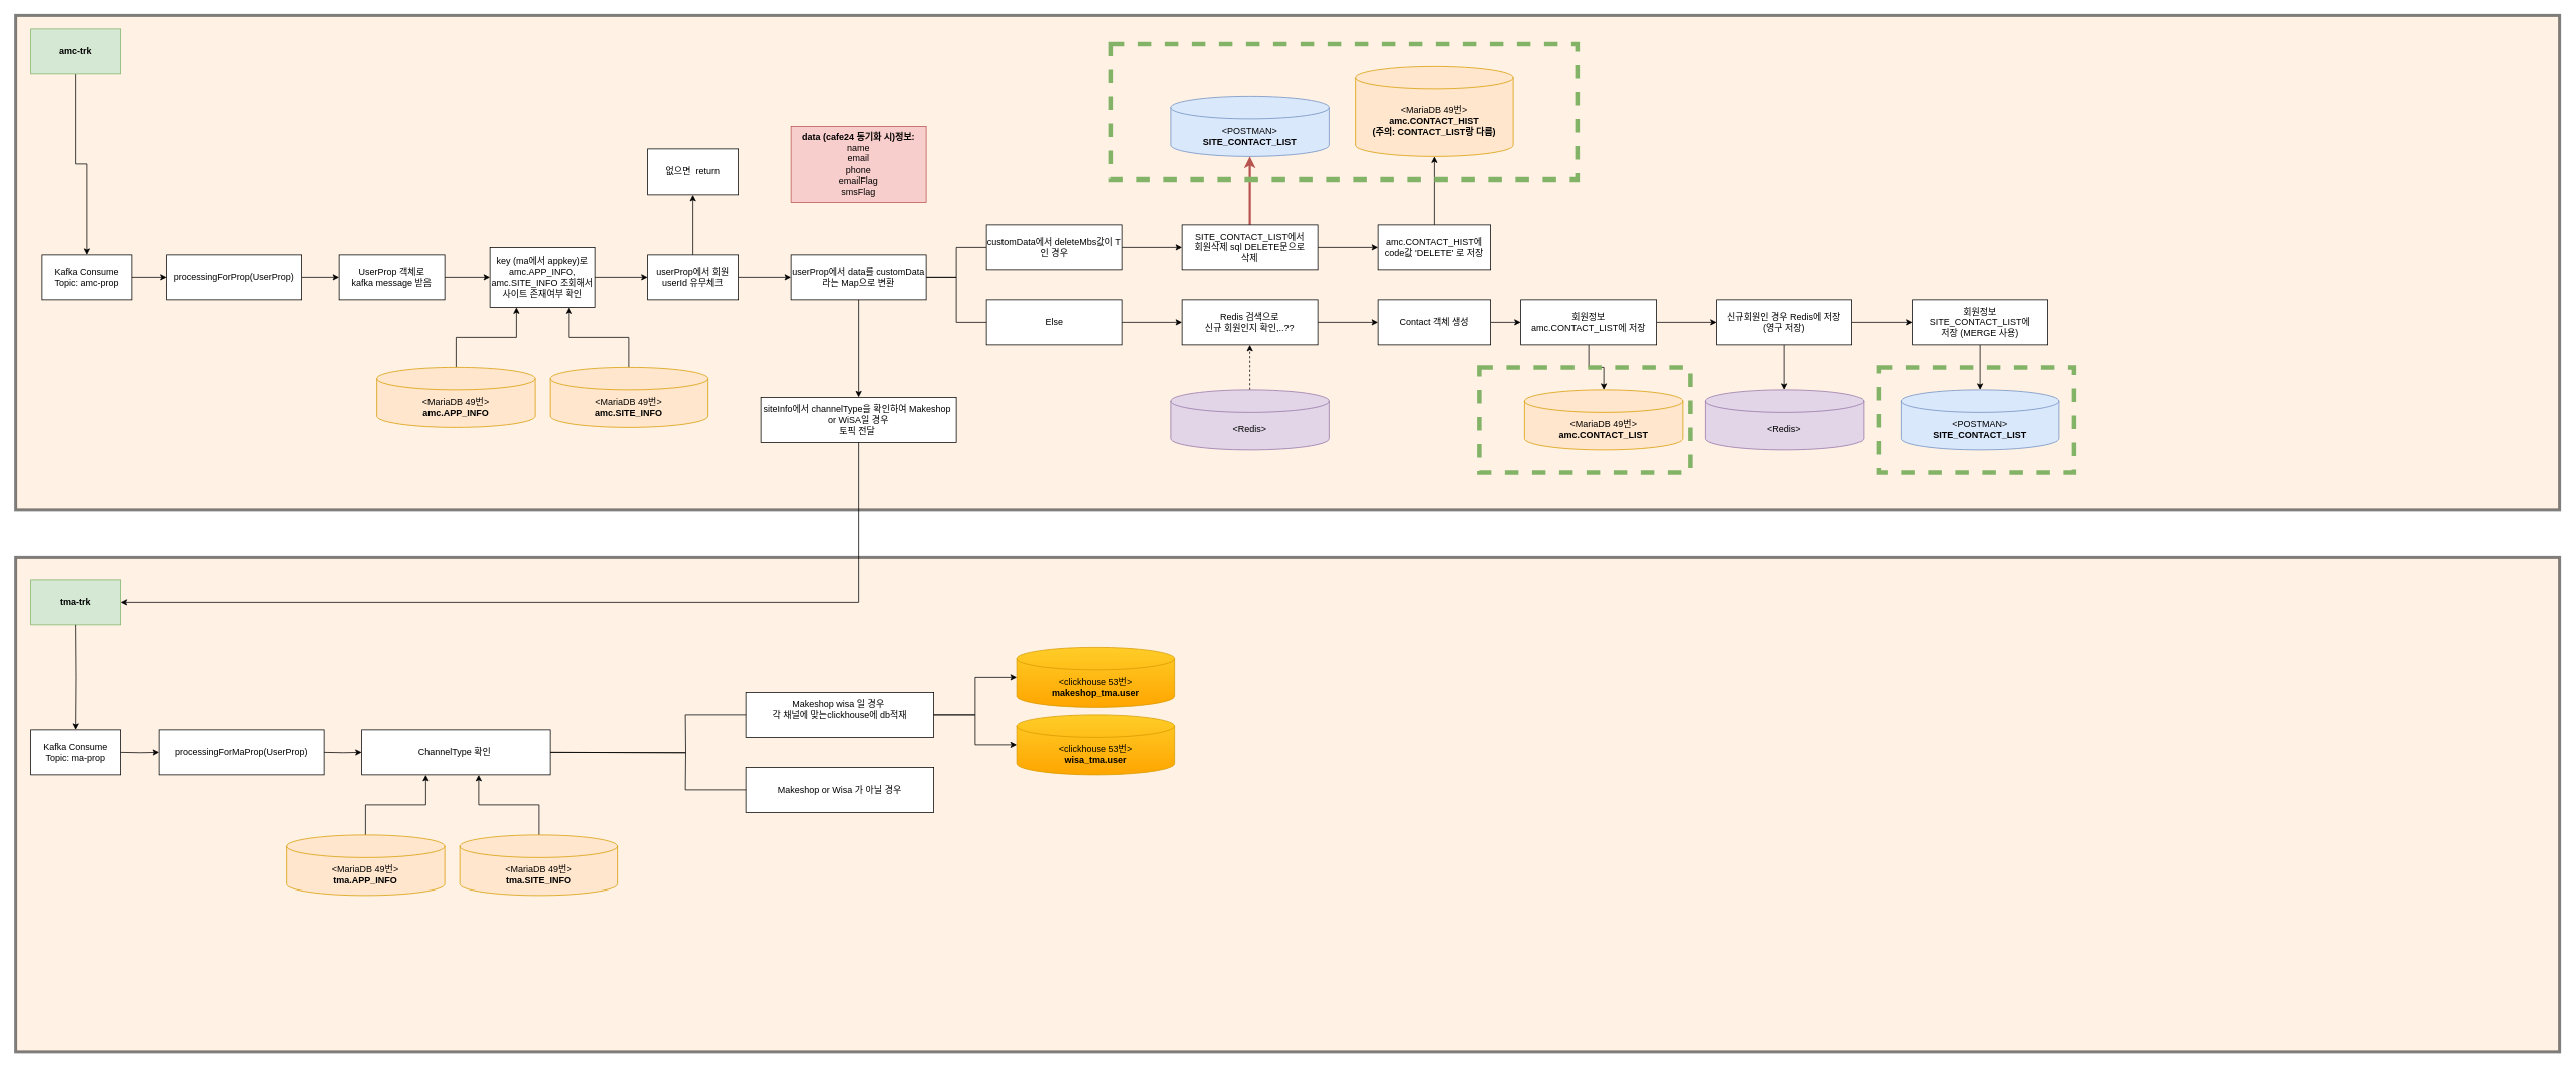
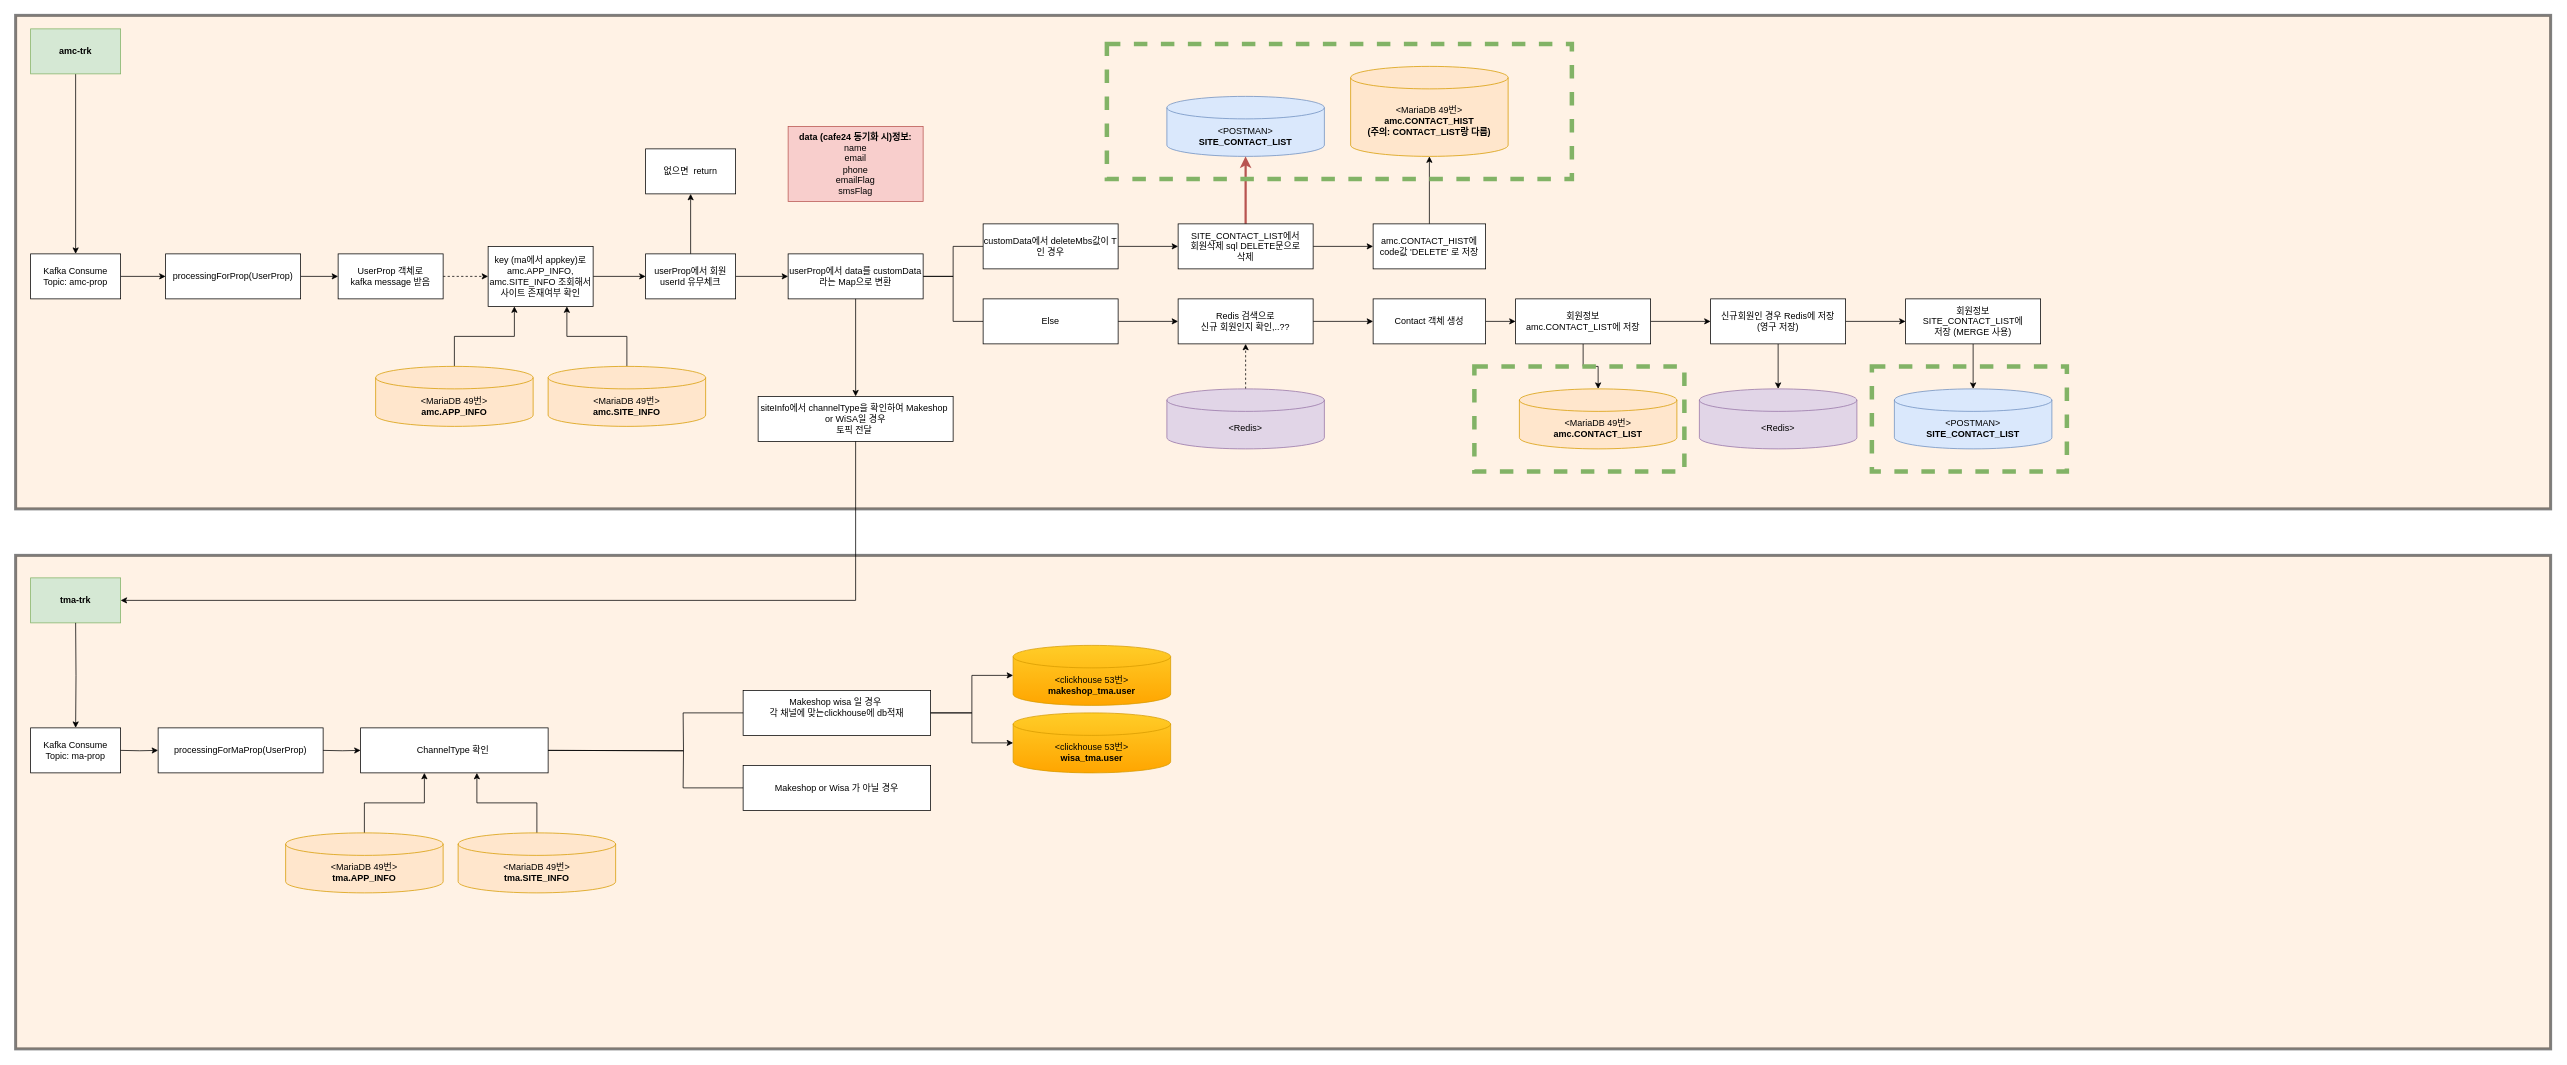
- <mxCell id="13" value="Kafka Consume&lt;br&gt;Topic: amc-prop" style="rounded=0;whiteSpace=wrap;html=1;" vertex="1" parent="1"><mxGeometry x="55" y="338" width="120" height="60" as="geometry" /></mxCell>
+ <mxCell id="13" value="Kafka Consume&lt;br&gt;Topic: amc-prop" style="rounded=0;whiteSpace=wrap;html=1;" vertex="1" parent="1"><mxGeometry x="40" y="338" width="120" height="60" as="geometry" /></mxCell>
- <mxCell id="10" value="" style="edgeStyle=orthogonalEdgeStyle;rounded=0;orthogonalLoop=1;jettySize=auto;html=1;" edge="1" parent="1" source="11" target="17"><mxGeometry relative="1" as="geometry" /></mxCell>
+ <mxCell id="10" value="" style="edgeStyle=orthogonalEdgeStyle;rounded=0;orthogonalLoop=1;jettySize=auto;html=1;dashed=1;" edge="1" parent="1" source="11" target="17"><mxGeometry relative="1" as="geometry" /></mxCell>
